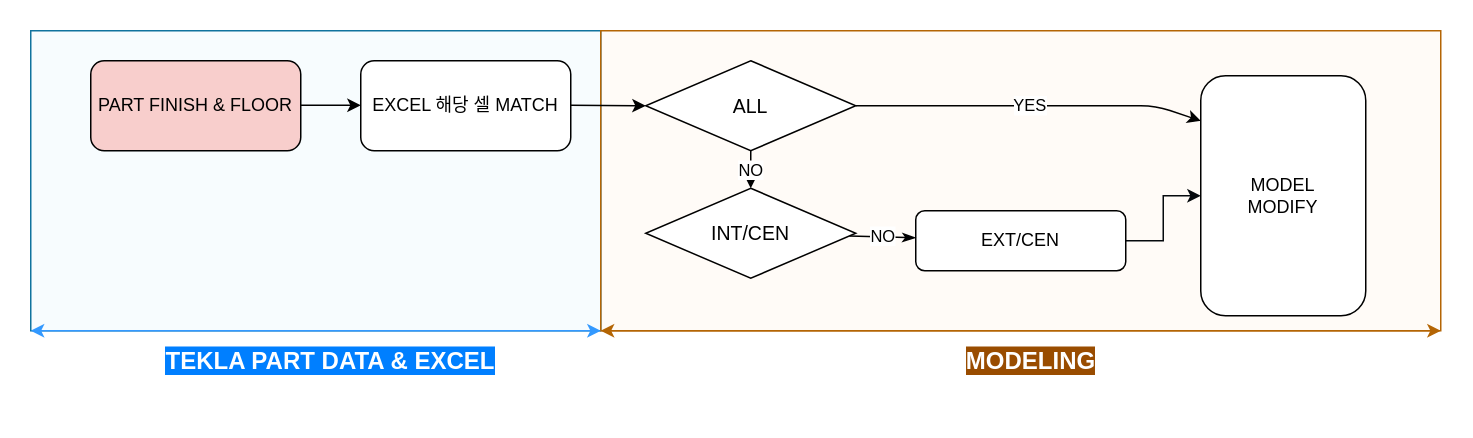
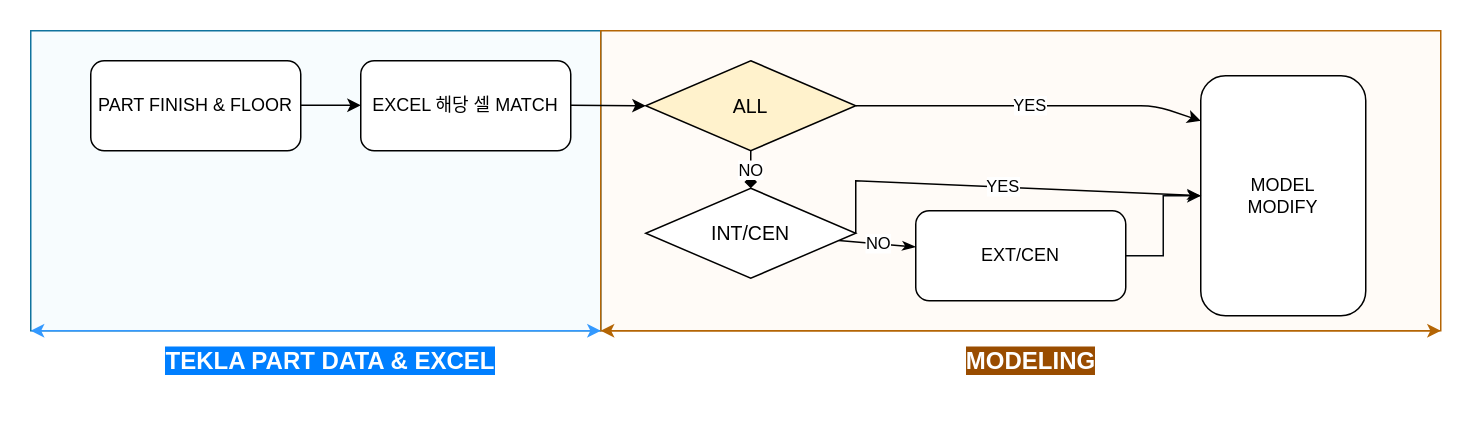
- <mxCell id="3" value="PART FINISH &amp;amp; FLOOR" style="rounded=1;whiteSpace=wrap;html=1;fillColor=#f8cecc;" parent="1" vertex="1"><mxGeometry x="60" y="40" width="140" height="60" as="geometry" /></mxCell>
+ <mxCell id="3" value="PART FINISH &amp;amp; FLOOR" style="rounded=1;whiteSpace=wrap;html=1;" parent="1" vertex="1"><mxGeometry x="60" y="40" width="140" height="60" as="geometry" /></mxCell>
- <mxCell id="16" value="ALL" style="rhombus;whiteSpace=wrap;html=1;shadow=0;labelBackgroundColor=none;fontSize=13;" parent="1" vertex="1"><mxGeometry x="430" y="40" width="140" height="60" as="geometry" /></mxCell>
+ <mxCell id="16" value="ALL" style="rhombus;whiteSpace=wrap;html=1;shadow=0;labelBackgroundColor=none;fontSize=13;fillColor=#fff2cc;" parent="1" vertex="1"><mxGeometry x="430" y="40" width="140" height="60" as="geometry" /></mxCell>
- <mxCell id="10" value="NO" style="endArrow=classic;html=1;exitX=0.5;exitY=1;exitDx=0;exitDy=0;entryX=0.5;entryY=0;entryDx=0;entryDy=0;rounded=0;" parent="1" source="16" target="19" edge="1"><mxGeometry width="50" height="50" relative="1" as="geometry"><mxPoint x="560" y="70" as="sourcePoint" /><mxPoint x="600" y="170" as="targetPoint" /><Array as="points"><mxPoint x="500" y="120" /></Array></mxGeometry></mxCell>
+ <mxCell id="10" value="NO" style="endArrow=diamond;html=1;exitX=0.5;exitY=1;exitDx=0;exitDy=0;entryX=0.5;entryY=0;entryDx=0;entryDy=0;rounded=0;" parent="1" source="16" target="19" edge="1"><mxGeometry width="50" height="50" relative="1" as="geometry"><mxPoint x="560" y="70" as="sourcePoint" /><mxPoint x="600" y="170" as="targetPoint" /><Array as="points"><mxPoint x="500" y="120" /></Array></mxGeometry></mxCell>
+ <mxCell id="20" value="YES" style="edgeStyle=none;rounded=0;jumpSize=7;orthogonalLoop=1;jettySize=auto;html=1;shadow=0;startArrow=none;startFill=0;endArrow=classicThin;endFill=1;strokeWidth=1;fontSize=11;entryX=0;entryY=0.5;entryDx=0;entryDy=0;exitX=1;exitY=0.5;exitDx=0;exitDy=0;" edge="1" parent="1" source="19" target="9"><mxGeometry relative="1" as="geometry"><mxPoint x="580" y="180" as="sourcePoint" /><mxPoint x="620" y="180" as="targetPoint" /><Array as="points"><mxPoint x="570" y="120" /></Array></mxGeometry></mxCell>
- <mxCell id="8" value="EXT/CEN" style="rounded=1;whiteSpace=wrap;html=1;" parent="1" vertex="1"><mxGeometry x="610" y="140" width="140" height="40" as="geometry" /></mxCell>
+ <mxCell id="8" value="EXT/CEN" style="rounded=1;whiteSpace=wrap;html=1;" parent="1" vertex="1"><mxGeometry x="610" y="140" width="140" height="60" as="geometry" /></mxCell>
